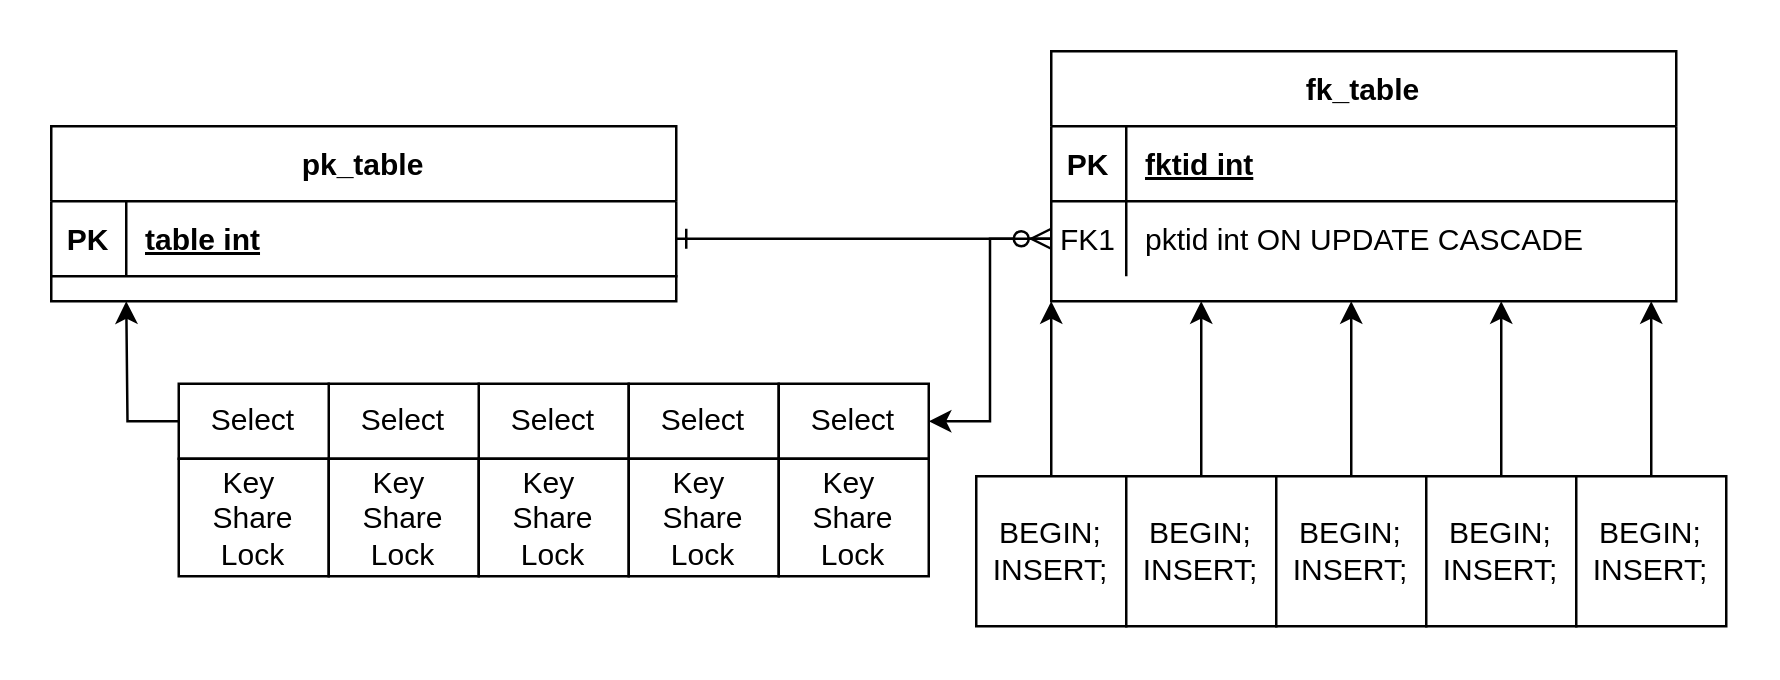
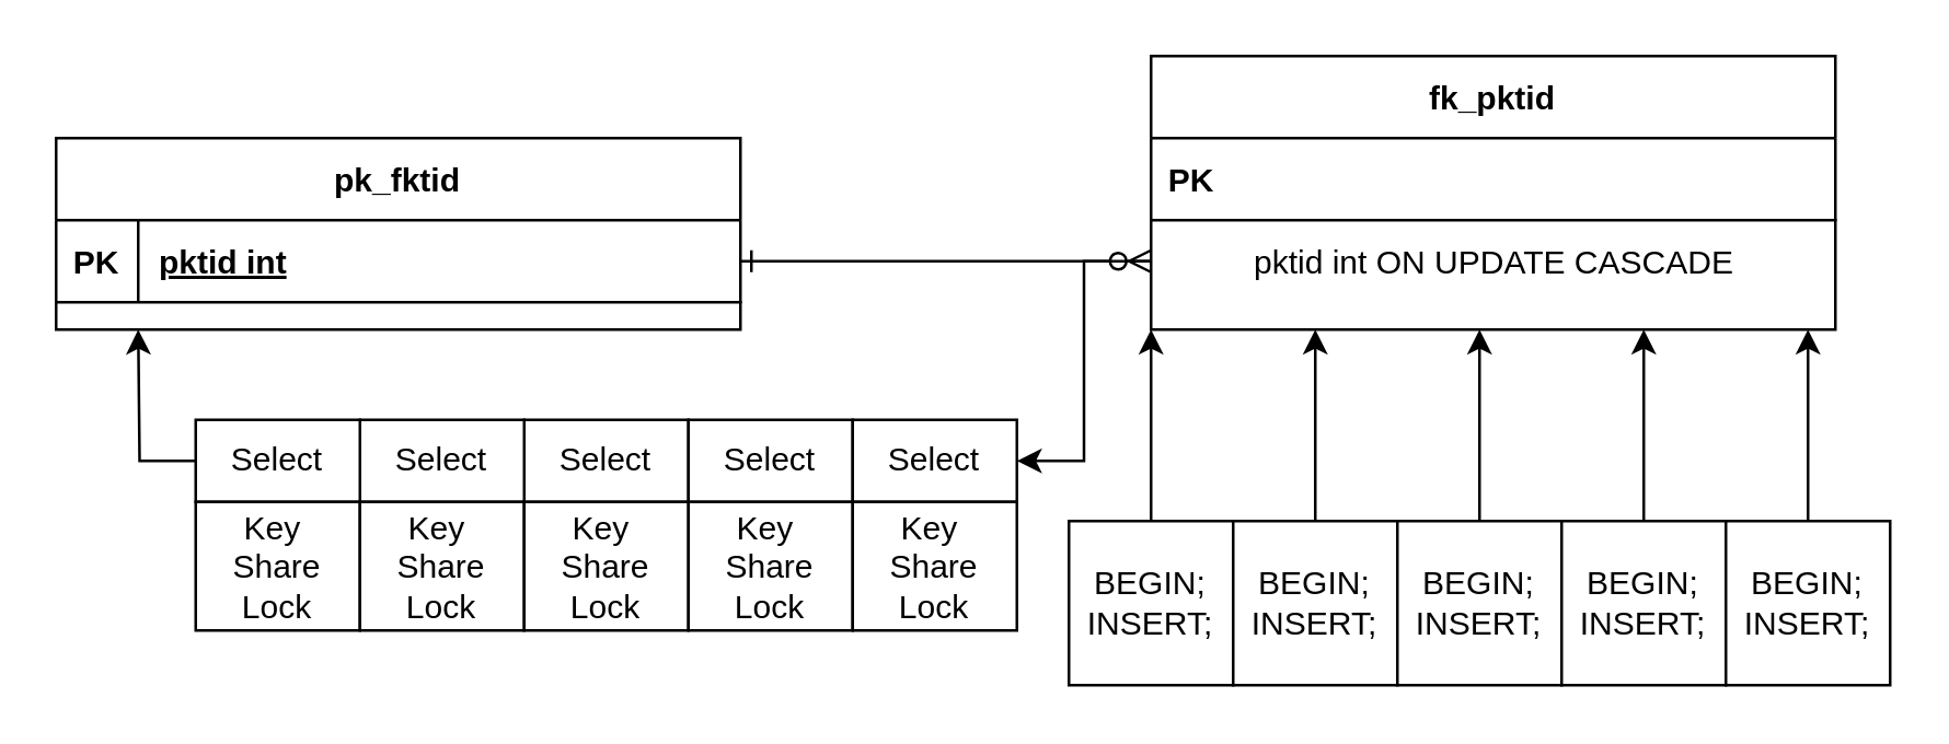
- <mxCell id="3" value="fk_table" style="shape=table;startSize=30;container=1;collapsible=1;childLayout=tableLayout;fixedRows=1;rowLines=0;fontStyle=1;align=center;resizeLast=1;" vertex="1" parent="1"><mxGeometry x="420" y="20" width="250" height="100" as="geometry" /></mxCell>
+ <mxCell id="3" value="fk_pktid" style="shape=table;startSize=30;container=1;collapsible=1;childLayout=tableLayout;fixedRows=1;rowLines=0;fontStyle=1;align=center;resizeLast=1;" vertex="1" parent="1"><mxGeometry x="420" y="20" width="250" height="100" as="geometry" /></mxCell>
- <mxCell id="6" value="fktid int" style="shape=partialRectangle;overflow=hidden;connectable=0;fillColor=none;top=0;left=0;bottom=0;right=0;align=left;spacingLeft=6;fontStyle=5;" vertex="1" parent="4"><mxGeometry x="30" width="220" height="30" as="geometry"><mxRectangle width="220" height="30" as="alternateBounds" /></mxGeometry></mxCell>
- <mxCell id="10" value="pk_table" style="shape=table;startSize=30;container=1;collapsible=1;childLayout=tableLayout;fixedRows=1;rowLines=0;fontStyle=1;align=center;resizeLast=1;" vertex="1" parent="1"><mxGeometry x="20" y="50" width="250" height="70" as="geometry" /></mxCell>
+ <mxCell id="10" value="pk_fktid" style="shape=table;startSize=30;container=1;collapsible=1;childLayout=tableLayout;fixedRows=1;rowLines=0;fontStyle=1;align=center;resizeLast=1;" vertex="1" parent="1"><mxGeometry x="20" y="50" width="250" height="70" as="geometry" /></mxCell>
- <mxCell id="8" value="FK1" style="shape=partialRectangle;overflow=hidden;connectable=0;fillColor=none;top=0;left=0;bottom=0;right=0;" vertex="1" parent="7"><mxGeometry width="30" height="30" as="geometry"><mxRectangle width="30" height="30" as="alternateBounds" /></mxGeometry></mxCell>
- <mxCell id="13" value="table int" style="shape=partialRectangle;overflow=hidden;connectable=0;fillColor=none;top=0;left=0;bottom=0;right=0;align=left;spacingLeft=6;fontStyle=5;" vertex="1" parent="11"><mxGeometry x="30" width="220" height="30" as="geometry"><mxRectangle width="220" height="30" as="alternateBounds" /></mxGeometry></mxCell>
+ <mxCell id="13" value="pktid int" style="shape=partialRectangle;overflow=hidden;connectable=0;fillColor=none;top=0;left=0;bottom=0;right=0;align=left;spacingLeft=6;fontStyle=5;" vertex="1" parent="11"><mxGeometry x="30" width="220" height="30" as="geometry"><mxRectangle width="220" height="30" as="alternateBounds" /></mxGeometry></mxCell>
